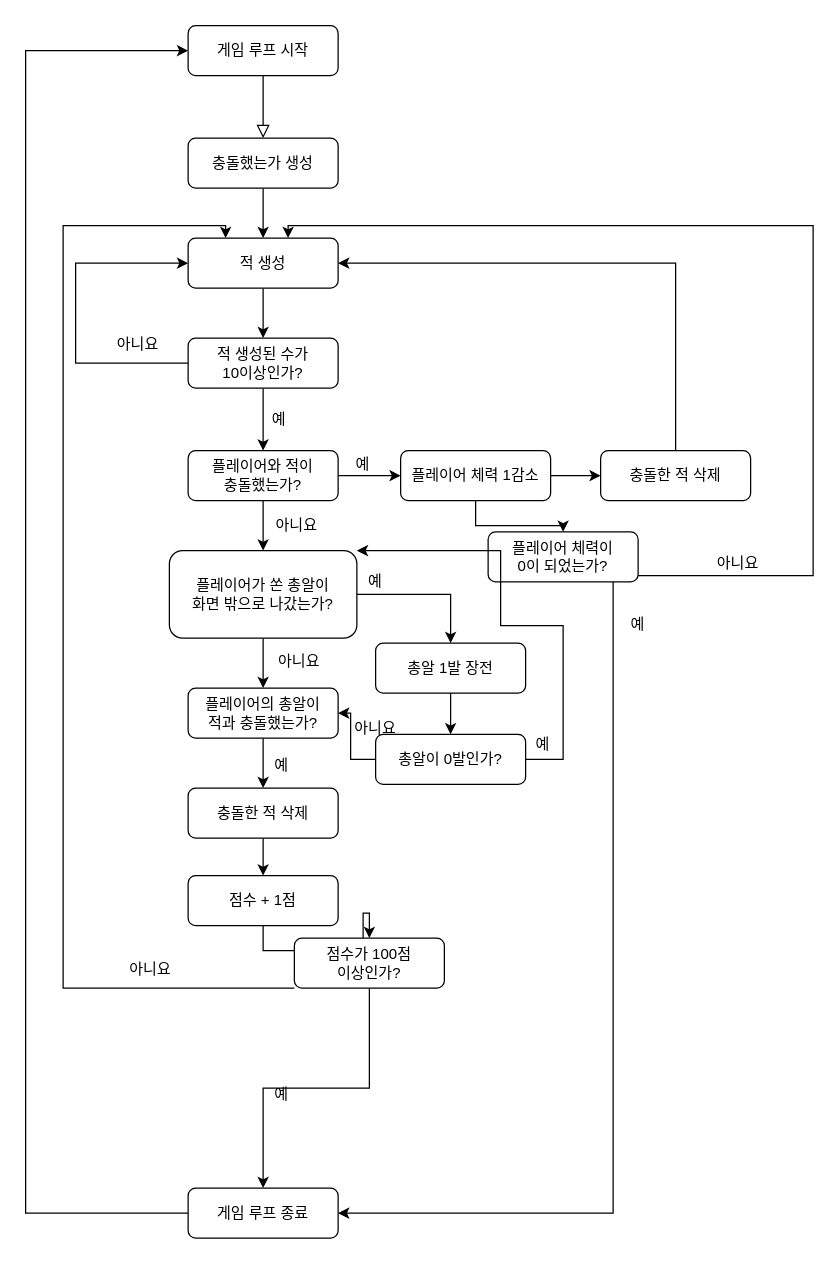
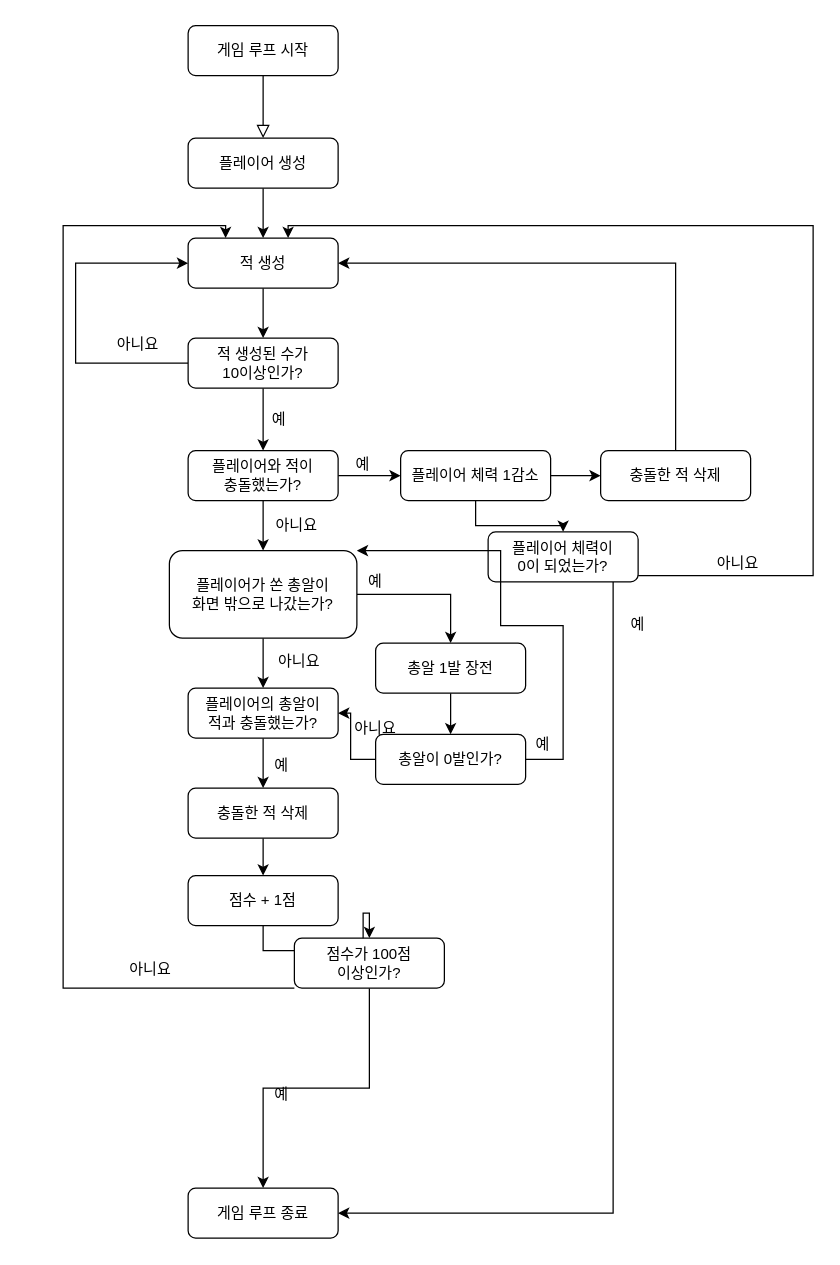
- <mxCell id="7" value="충돌했는가 생성" style="rounded=1;whiteSpace=wrap;html=1;fontSize=12;glass=0;strokeWidth=1;shadow=0;" vertex="1" parent="1"><mxGeometry x="150" y="110" width="120" height="40" as="geometry" /></mxCell>
+ <mxCell id="7" value="플레이어 생성" style="rounded=1;whiteSpace=wrap;html=1;fontSize=12;glass=0;strokeWidth=1;shadow=0;" vertex="1" parent="1"><mxGeometry x="150" y="110" width="120" height="40" as="geometry" /></mxCell>
- <mxCell id="4" style="edgeStyle=orthogonalEdgeStyle;rounded=0;orthogonalLoop=1;jettySize=auto;html=1;entryX=0;entryY=0.5;entryDx=0;entryDy=0;" edge="1" parent="1" source="5" target="3"><mxGeometry relative="1" as="geometry"><Array as="points"><mxPoint x="20" y="970" /><mxPoint x="20" y="40" /></Array></mxGeometry></mxCell>
